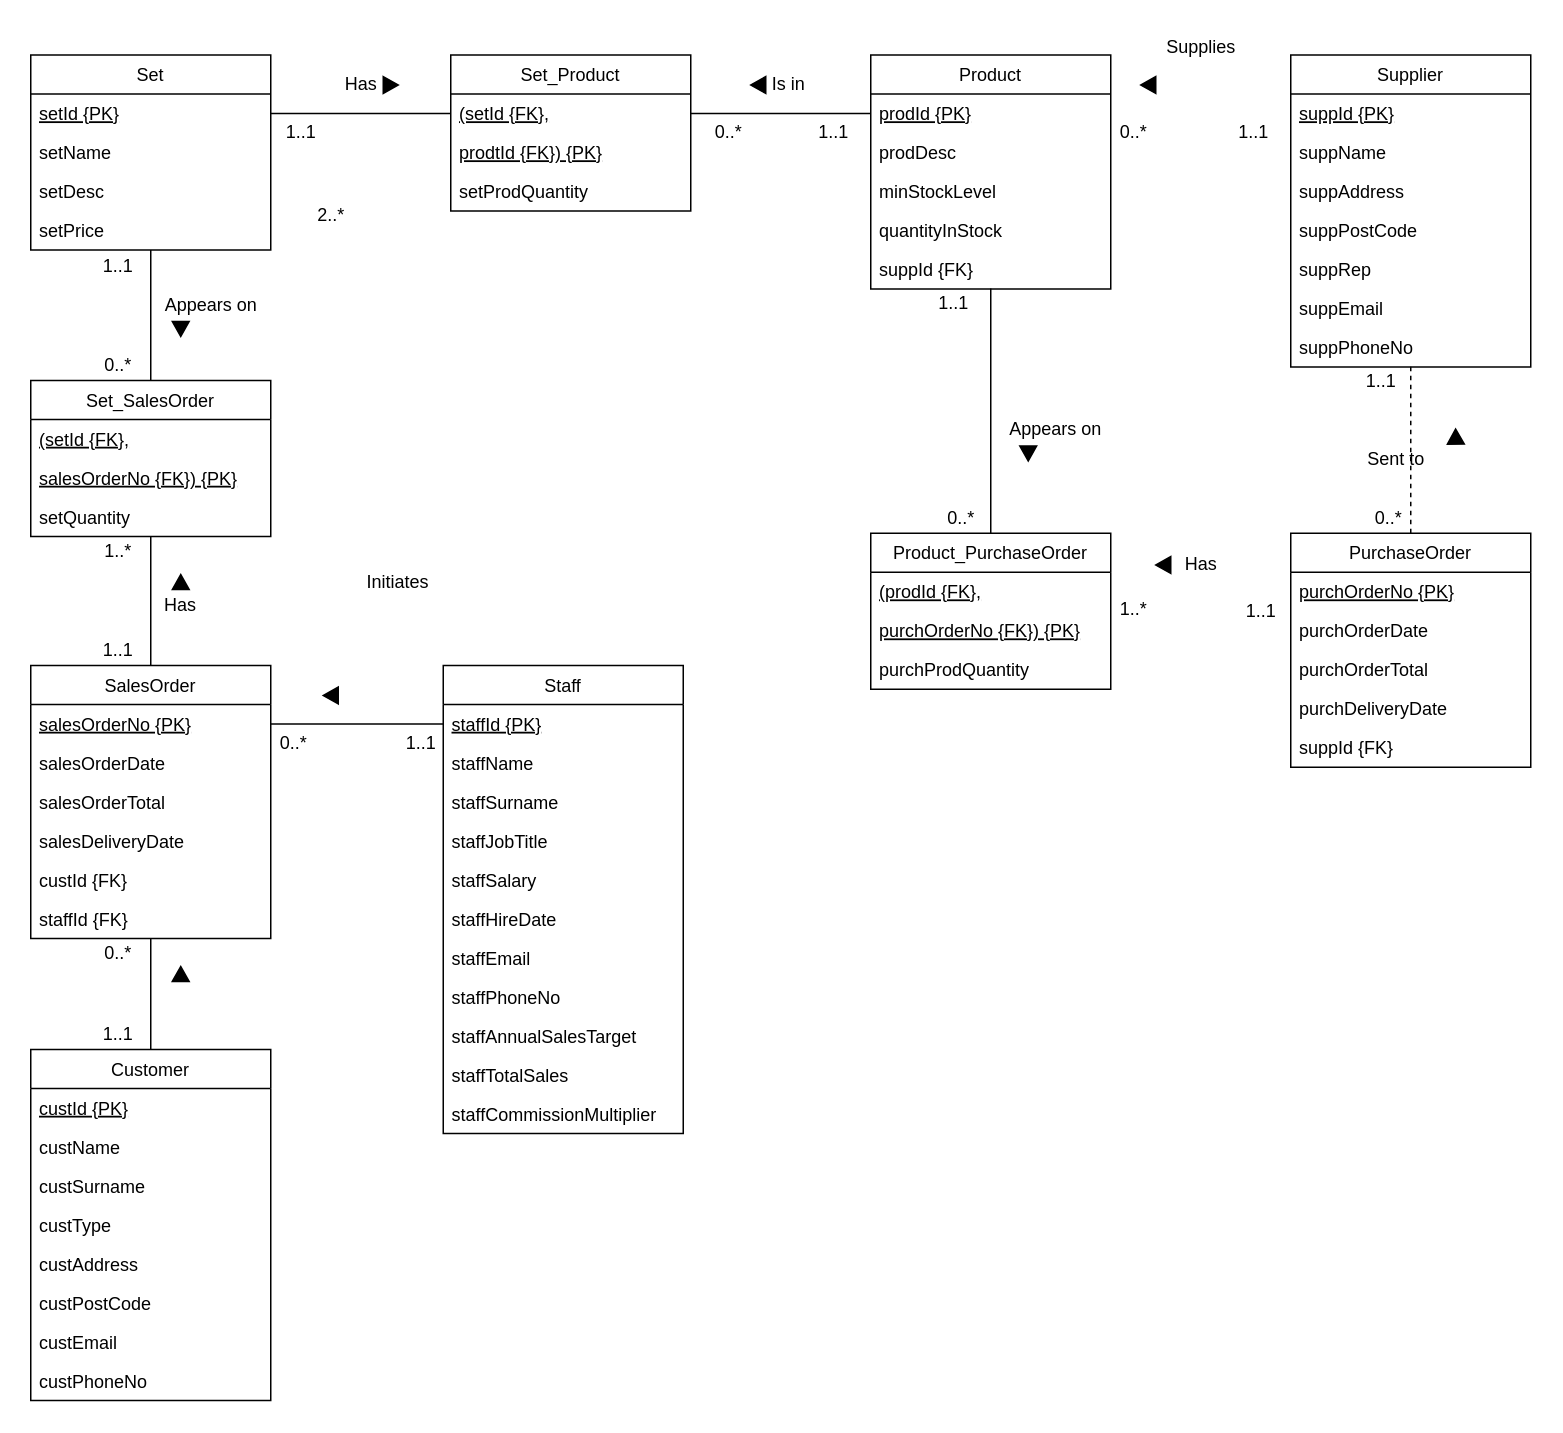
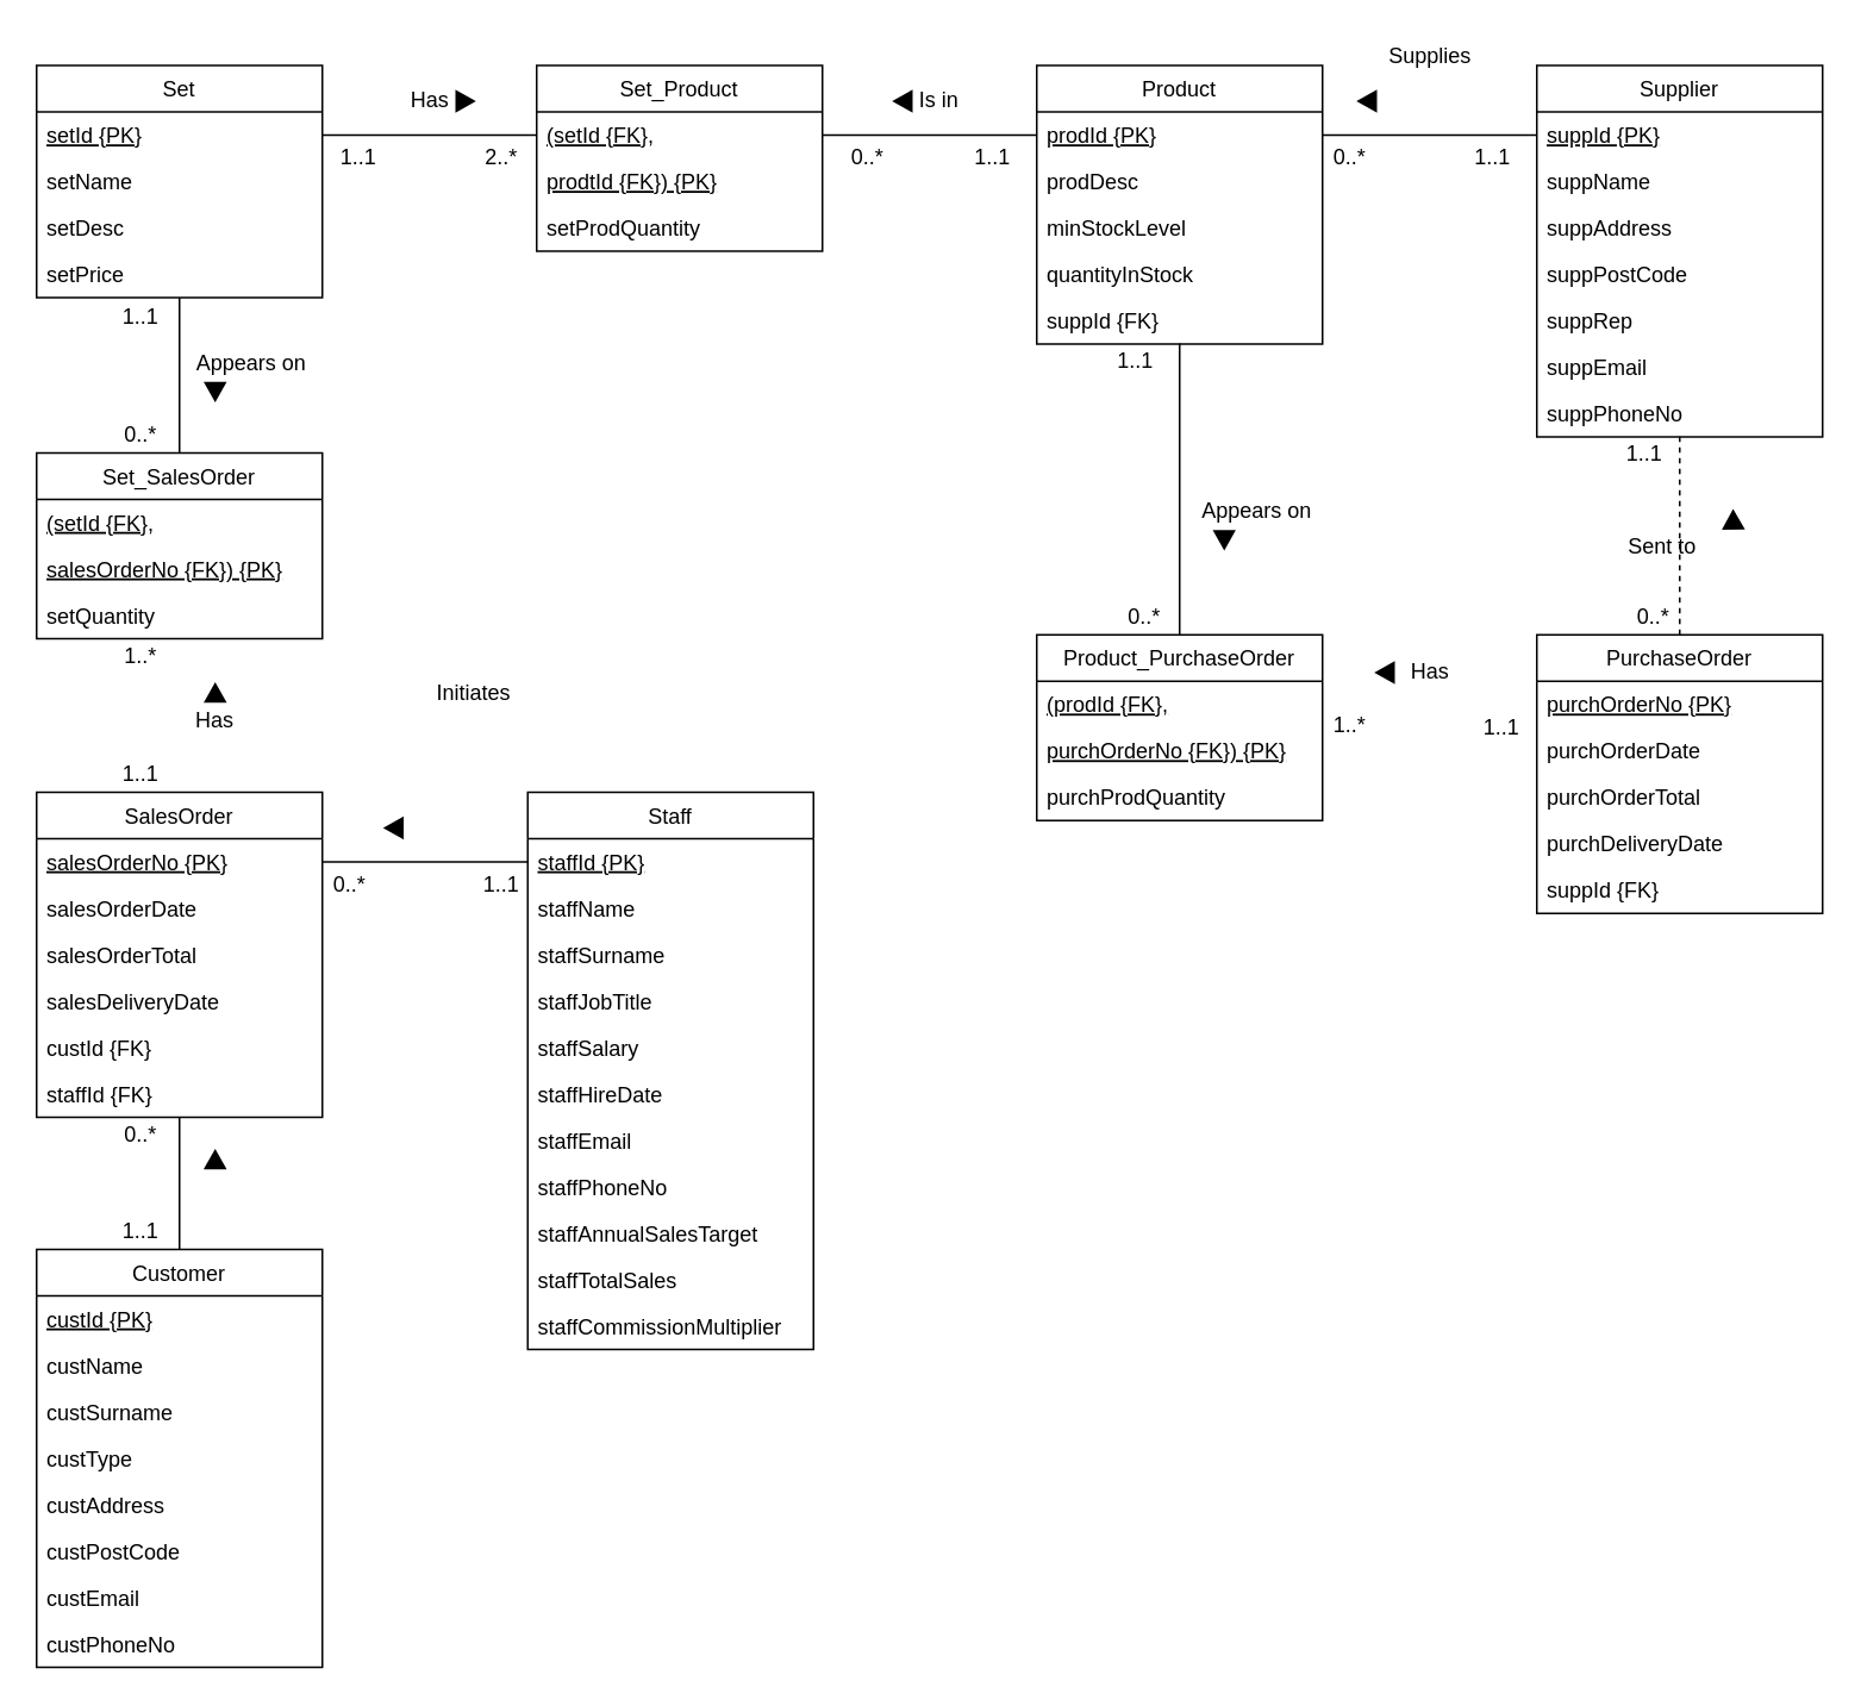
+ <mxCell id="45" style="edgeStyle=orthogonalEdgeStyle;rounded=0;orthogonalLoop=1;jettySize=auto;html=1;exitX=1;exitY=0.5;exitDx=0;exitDy=0;entryX=0;entryY=0.5;entryDx=0;entryDy=0;endArrow=none;endFill=0;" parent="1" source="39" target="10" edge="1"><mxGeometry relative="1" as="geometry" /></mxCell>
- <mxCell id="46" value="2..*" style="text;html=1;align=center;verticalAlign=middle;resizable=0;points=[];autosize=1;" parent="1" vertex="1"><mxGeometry x="205" y="133" width="30" height="20" as="geometry" /></mxCell>
+ <mxCell id="46" value="2..*" style="text;html=1;align=center;verticalAlign=middle;resizable=0;points=[];autosize=1;" parent="1" vertex="1"><mxGeometry x="265" y="78" width="30" height="20" as="geometry" /></mxCell>
- <mxCell id="28" style="edgeStyle=orthogonalEdgeStyle;rounded=0;orthogonalLoop=1;jettySize=auto;html=1;endArrow=none;endFill=0;" parent="1" source="83" target="108" edge="1"><mxGeometry relative="1" as="geometry" /></mxCell>
